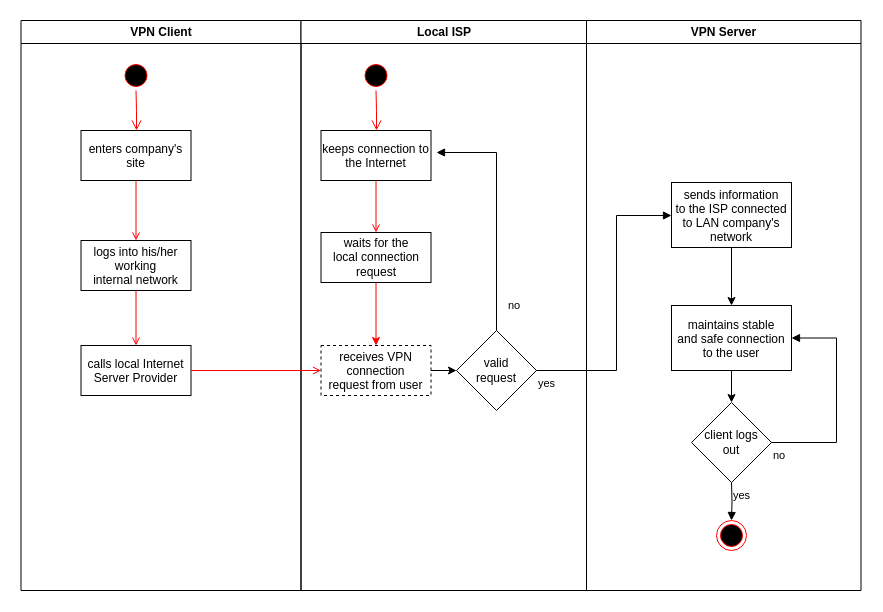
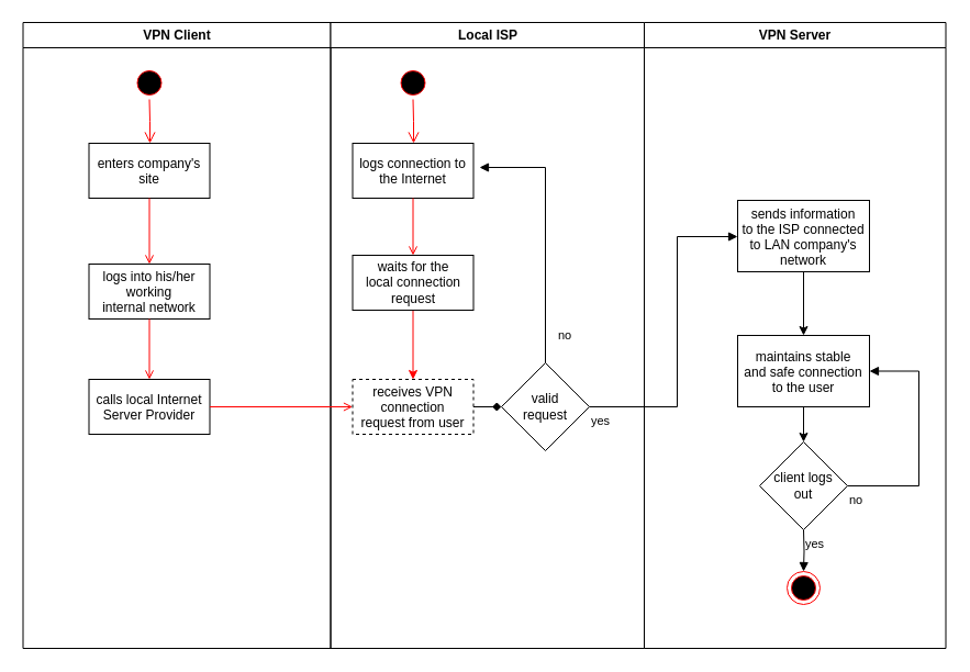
- <mxCell id="13" value="keeps connection to&#10;the Internet" style="" vertex="1" parent="10"><mxGeometry x="20" y="110" width="110" height="50" as="geometry" /></mxCell>
+ <mxCell id="13" value="logs connection to&#10;the Internet" style="" vertex="1" parent="10"><mxGeometry x="20" y="110" width="110" height="50" as="geometry" /></mxCell>
- <mxCell id="15" value="" style="edgeStyle=orthogonalEdgeStyle;rounded=0;orthogonalLoop=1;jettySize=auto;html=1;" edge="1" parent="10" source="16" target="19"><mxGeometry relative="1" as="geometry" /></mxCell>
+ <mxCell id="15" value="" style="edgeStyle=orthogonalEdgeStyle;rounded=0;orthogonalLoop=1;jettySize=auto;html=1;endArrow=diamond;" edge="1" parent="10" source="16" target="19"><mxGeometry relative="1" as="geometry" /></mxCell>
